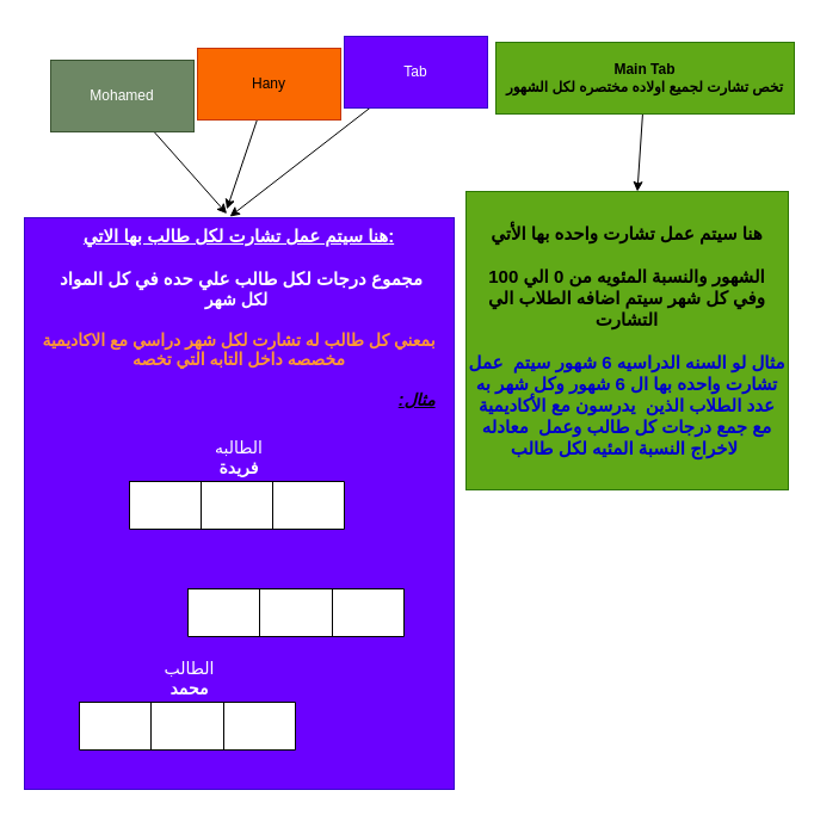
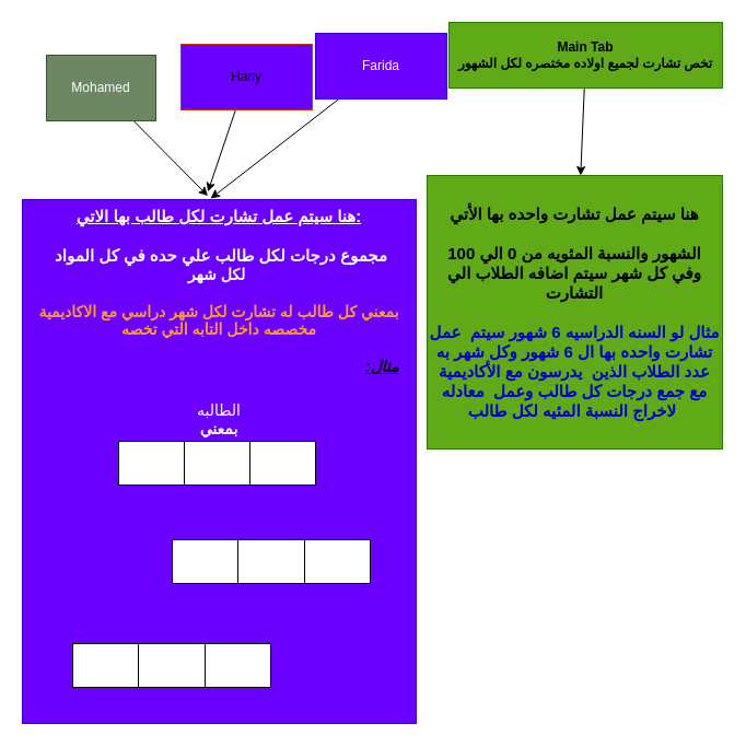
- <mxCell id="5" value="Tab" style="rounded=0;whiteSpace=wrap;html=1;fillColor=#6a00ff;fontColor=#ffffff;strokeColor=#3700CC;" parent="1" vertex="1"><mxGeometry x="288" y="30" width="120" height="60" as="geometry" /></mxCell>
+ <mxCell id="5" value="Farida" style="rounded=0;whiteSpace=wrap;html=1;fillColor=#6a00ff;fontColor=#ffffff;strokeColor=#3700CC;" parent="1" vertex="1"><mxGeometry x="288" y="30" width="120" height="60" as="geometry" /></mxCell>
- <mxCell id="3" value="&lt;b style=&quot;color: rgb(0, 0, 0);&quot;&gt;Main Tab&lt;br&gt;تخص تشارت لجميع اولاده مختصره لكل الشهور&lt;br&gt;&lt;/b&gt;" style="rounded=0;whiteSpace=wrap;html=1;fillColor=#60a917;fontColor=#ffffff;strokeColor=#2D7600;" parent="1" vertex="1"><mxGeometry x="415" y="35" width="250" height="60" as="geometry" /></mxCell>
+ <mxCell id="3" value="&lt;b style=&quot;color: rgb(0, 0, 0);&quot;&gt;Main Tab&lt;br&gt;تخص تشارت لجميع اولاده مختصره لكل الشهور&lt;br&gt;&lt;/b&gt;" style="rounded=0;whiteSpace=wrap;html=1;fillColor=#60a917;fontColor=#ffffff;strokeColor=#2D7600;" parent="1" vertex="1"><mxGeometry x="410" y="20" width="250" height="60" as="geometry" /></mxCell>
- <mxCell id="7" value="Hany" style="rounded=0;whiteSpace=wrap;html=1;fillColor=#fa6800;fontColor=#000000;strokeColor=#C73500;" parent="1" vertex="1"><mxGeometry x="165" y="40" width="120" height="60" as="geometry" /></mxCell>
+ <mxCell id="7" value="Hany" style="rounded=0;whiteSpace=wrap;html=1;fillColor=#6a00ff;fontColor=#000000;strokeColor=#C73500;" parent="1" vertex="1"><mxGeometry x="165" y="40" width="120" height="60" as="geometry" /></mxCell>
- <mxCell id="9" value="Mohamed" style="rounded=0;whiteSpace=wrap;html=1;fillColor=#6d8764;fontColor=#ffffff;strokeColor=#3A5431;" parent="1" vertex="1"><mxGeometry x="42" y="50" width="120" height="60" as="geometry" /></mxCell>
+ <mxCell id="9" value="Mohamed" style="rounded=0;whiteSpace=wrap;html=1;fillColor=#6d8764;fontColor=#ffffff;strokeColor=#3A5431;" parent="1" vertex="1"><mxGeometry x="42" y="50" width="100" height="60" as="geometry" /></mxCell>
- <mxCell id="19" value="الطالبه&lt;br&gt;&lt;b&gt;فريدة&lt;/b&gt;" style="shape=partialRectangle;html=1;whiteSpace=wrap;connectable=0;fillColor=none;top=0;left=0;bottom=0;right=0;overflow=hidden;fontSize=14;fontColor=#FFFFFF;" vertex="1" parent="1"><mxGeometry x="170" y="363" width="60" height="40" as="geometry"><mxRectangle width="60" height="40" as="alternateBounds" /></mxGeometry></mxCell>
+ <mxCell id="19" value="الطالبه&lt;br&gt;&lt;b&gt;بمعني&lt;/b&gt;" style="shape=partialRectangle;html=1;whiteSpace=wrap;connectable=0;fillColor=none;top=0;left=0;bottom=0;right=0;overflow=hidden;fontSize=14;fontColor=#FFFFFF;" vertex="1" parent="1"><mxGeometry x="170" y="363" width="60" height="40" as="geometry"><mxRectangle width="60" height="40" as="alternateBounds" /></mxGeometry></mxCell>
- <mxCell id="31" value="الطالب&lt;br&gt;&lt;b&gt;محمد&lt;/b&gt;" style="shape=partialRectangle;html=1;whiteSpace=wrap;connectable=0;fillColor=none;top=0;left=0;bottom=0;right=0;overflow=hidden;fontSize=14;fontColor=#FFFFFF;" vertex="1" parent="1"><mxGeometry x="128" y="548" width="61" height="40" as="geometry"><mxRectangle width="60" height="40" as="alternateBounds" /></mxGeometry></mxCell>
